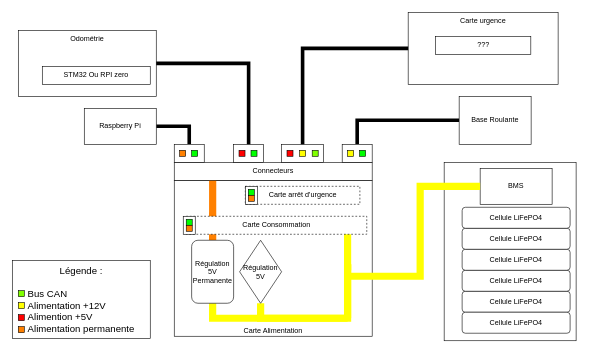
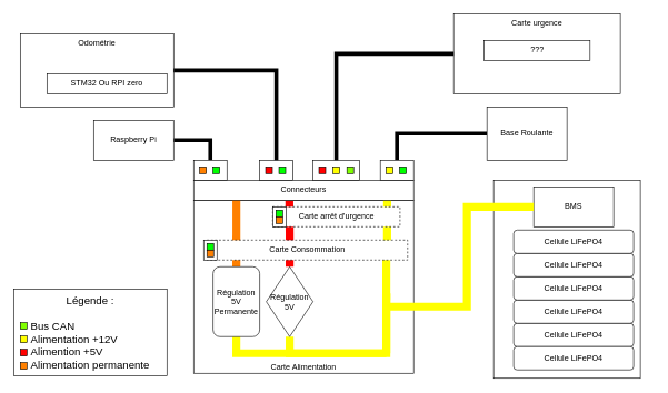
- <mxCell id="6" value="Base Roulante" style="rounded=0;whiteSpace=wrap;html=1;" parent="1" vertex="1"><mxGeometry x="765" y="160" width="120" height="80" as="geometry" /></mxCell>
+ <mxCell id="6" value="Base Roulante" style="rounded=0;whiteSpace=wrap;html=1;" parent="1" vertex="1"><mxGeometry x="730" y="160" width="120" height="80" as="geometry" /></mxCell>
+ <mxCell id="18" style="edgeStyle=orthogonalEdgeStyle;rounded=0;orthogonalLoop=1;jettySize=auto;html=1;exitX=0.5;exitY=0;exitDx=0;exitDy=0;entryX=0.435;entryY=1.021;entryDx=0;entryDy=0;entryPerimeter=0;fontColor=#000000;endArrow=none;endFill=0;strokeColor=#FF0000;strokeWidth=12;" parent="1" source="19" edge="1" target="33"><mxGeometry relative="1" as="geometry"><mxPoint x="433.92" y="371.76" as="targetPoint" /></mxGeometry></mxCell>
+ <mxCell id="32" style="edgeStyle=orthogonalEdgeStyle;rounded=0;orthogonalLoop=1;jettySize=auto;html=1;exitX=0.898;exitY=0.044;exitDx=0;exitDy=0;fontColor=#000000;endArrow=none;endFill=0;strokeColor=#FFFF00;strokeWidth=12;entryX=0.88;entryY=1.003;entryDx=0;entryDy=0;entryPerimeter=0;exitPerimeter=0;" edge="1" parent="1" source="60" target="33"><mxGeometry relative="1" as="geometry"><mxPoint x="580" y="340" as="sourcePoint" /><mxPoint x="580" y="310" as="targetPoint" /></mxGeometry></mxCell>
